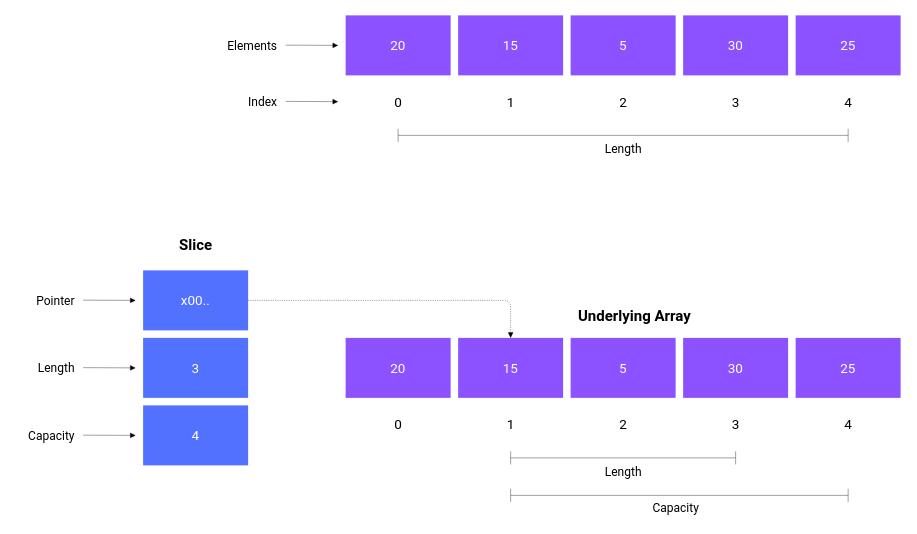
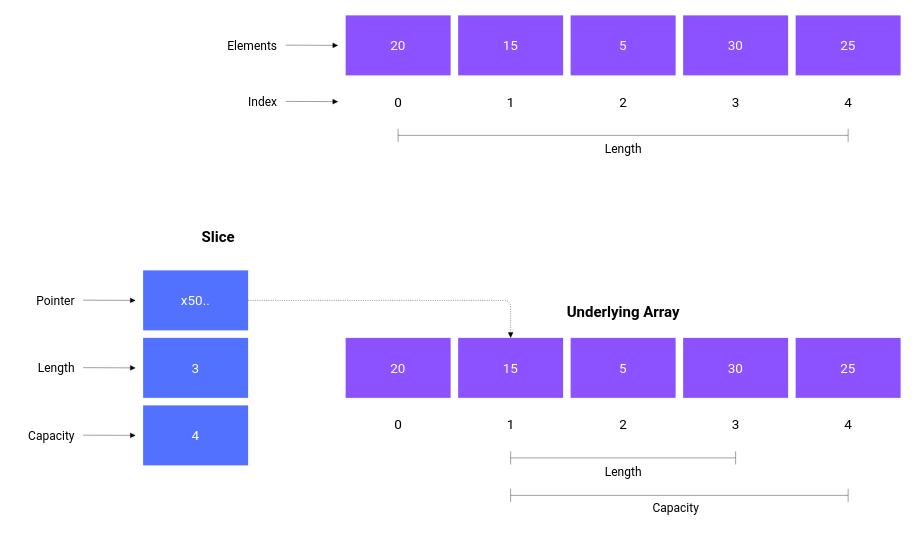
- <mxCell id="43" value="&lt;font color=&quot;#000000&quot; style=&quot;font-size: 20px;&quot;&gt;Slice&lt;/font&gt;" style="text;html=1;align=center;verticalAlign=middle;resizable=0;points=[];autosize=1;strokeColor=none;fillColor=none;fontSize=20;fontFamily=Roboto;fontColor=#FFFFFF;fontStyle=1" parent="1" vertex="1"><mxGeometry x="230" y="310" width="60" height="30" as="geometry" /></mxCell>
+ <mxCell id="43" value="&lt;font color=&quot;#000000&quot; style=&quot;font-size: 20px;&quot;&gt;Slice&lt;/font&gt;" style="text;html=1;align=center;verticalAlign=middle;resizable=0;points=[];autosize=1;strokeColor=none;fillColor=none;fontSize=20;fontFamily=Roboto;fontColor=#FFFFFF;fontStyle=1" parent="1" vertex="1"><mxGeometry x="260" y="300" width="60" height="30" as="geometry" /></mxCell>
- <mxCell id="37" value="&lt;font data-font-src=&quot;https://fonts.googleapis.com/css?family=Roboto&quot; style=&quot;font-size: 18px&quot; color=&quot;#ffffff&quot;&gt;x00..&lt;/font&gt;" style="rounded=0;whiteSpace=wrap;html=1;fillColor=#5271ff;strokeColor=none;fontFamily=Roboto;fontSource=https%3A%2F%2Ffonts.googleapis.com%2Fcss%3Ffamily%3DRoboto;" parent="1" vertex="1"><mxGeometry x="190" y="360" width="140" height="80" as="geometry" /></mxCell>
+ <mxCell id="37" value="&lt;font data-font-src=&quot;https://fonts.googleapis.com/css?family=Roboto&quot; style=&quot;font-size: 18px&quot; color=&quot;#ffffff&quot;&gt;x50..&lt;/font&gt;" style="rounded=0;whiteSpace=wrap;html=1;fillColor=#5271ff;strokeColor=none;fontFamily=Roboto;fontSource=https%3A%2F%2Ffonts.googleapis.com%2Fcss%3Ffamily%3DRoboto;" parent="1" vertex="1"><mxGeometry x="190" y="360" width="140" height="80" as="geometry" /></mxCell>
- <mxCell id="33" value="&lt;font color=&quot;#000000&quot; style=&quot;font-size: 20px;&quot;&gt;Underlying Array&lt;/font&gt;" style="text;html=1;align=center;verticalAlign=middle;resizable=0;points=[];autosize=1;strokeColor=none;fillColor=none;fontSize=20;fontFamily=Roboto;fontColor=#FFFFFF;fontStyle=1" parent="1" vertex="1"><mxGeometry x="765" y="405" width="160" height="30" as="geometry" /></mxCell>
+ <mxCell id="33" value="&lt;font color=&quot;#000000&quot; style=&quot;font-size: 20px;&quot;&gt;Underlying Array&lt;/font&gt;" style="text;html=1;align=center;verticalAlign=middle;resizable=0;points=[];autosize=1;strokeColor=none;fillColor=none;fontSize=20;fontFamily=Roboto;fontColor=#FFFFFF;fontStyle=1" parent="1" vertex="1"><mxGeometry x="750" y="400" width="160" height="30" as="geometry" /></mxCell>
